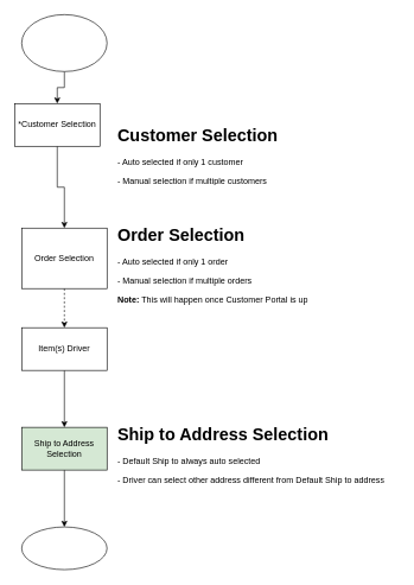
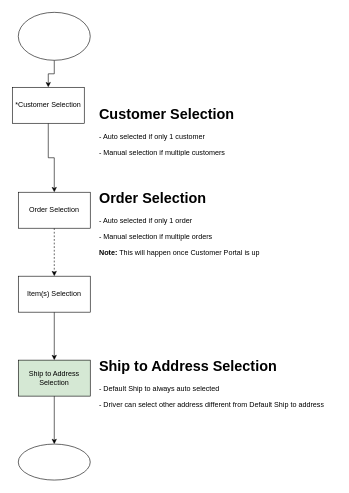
- <mxCell id="5" value="Order Selection" style="whiteSpace=wrap;html=1;" vertex="1" parent="1"><mxGeometry x="30" y="320" width="120" height="85" as="geometry" /></mxCell>
+ <mxCell id="5" value="Order Selection" style="whiteSpace=wrap;html=1;" vertex="1" parent="1"><mxGeometry x="30" y="320" width="120" height="60" as="geometry" /></mxCell>
- <mxCell id="9" value="Item(s) Driver" style="whiteSpace=wrap;html=1;" vertex="1" parent="1"><mxGeometry x="30" y="460" width="120" height="60" as="geometry" /></mxCell>
+ <mxCell id="9" value="Item(s) Selection" style="whiteSpace=wrap;html=1;" vertex="1" parent="1"><mxGeometry x="30" y="460" width="120" height="60" as="geometry" /></mxCell>
